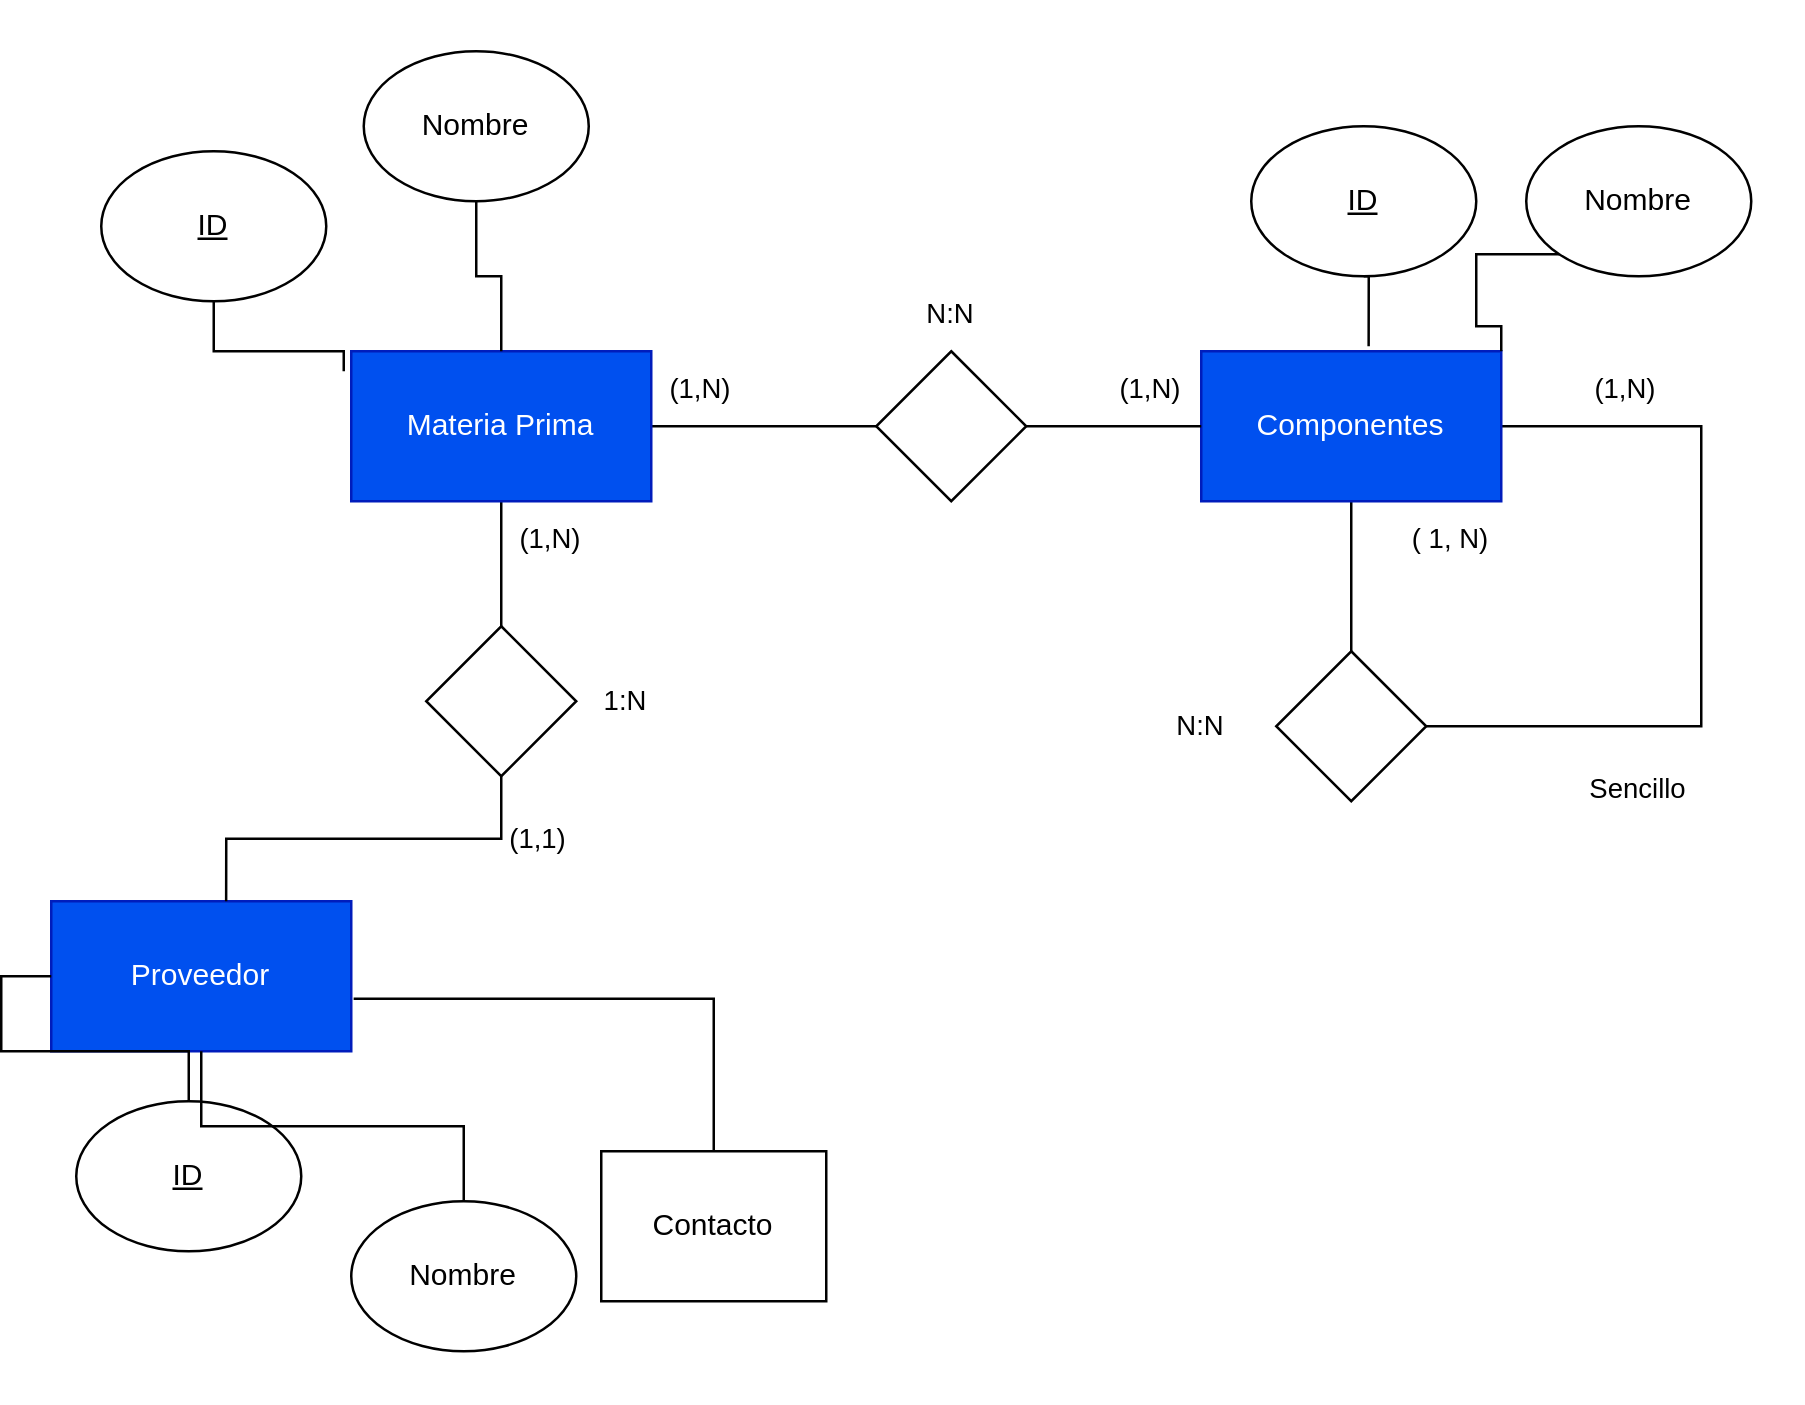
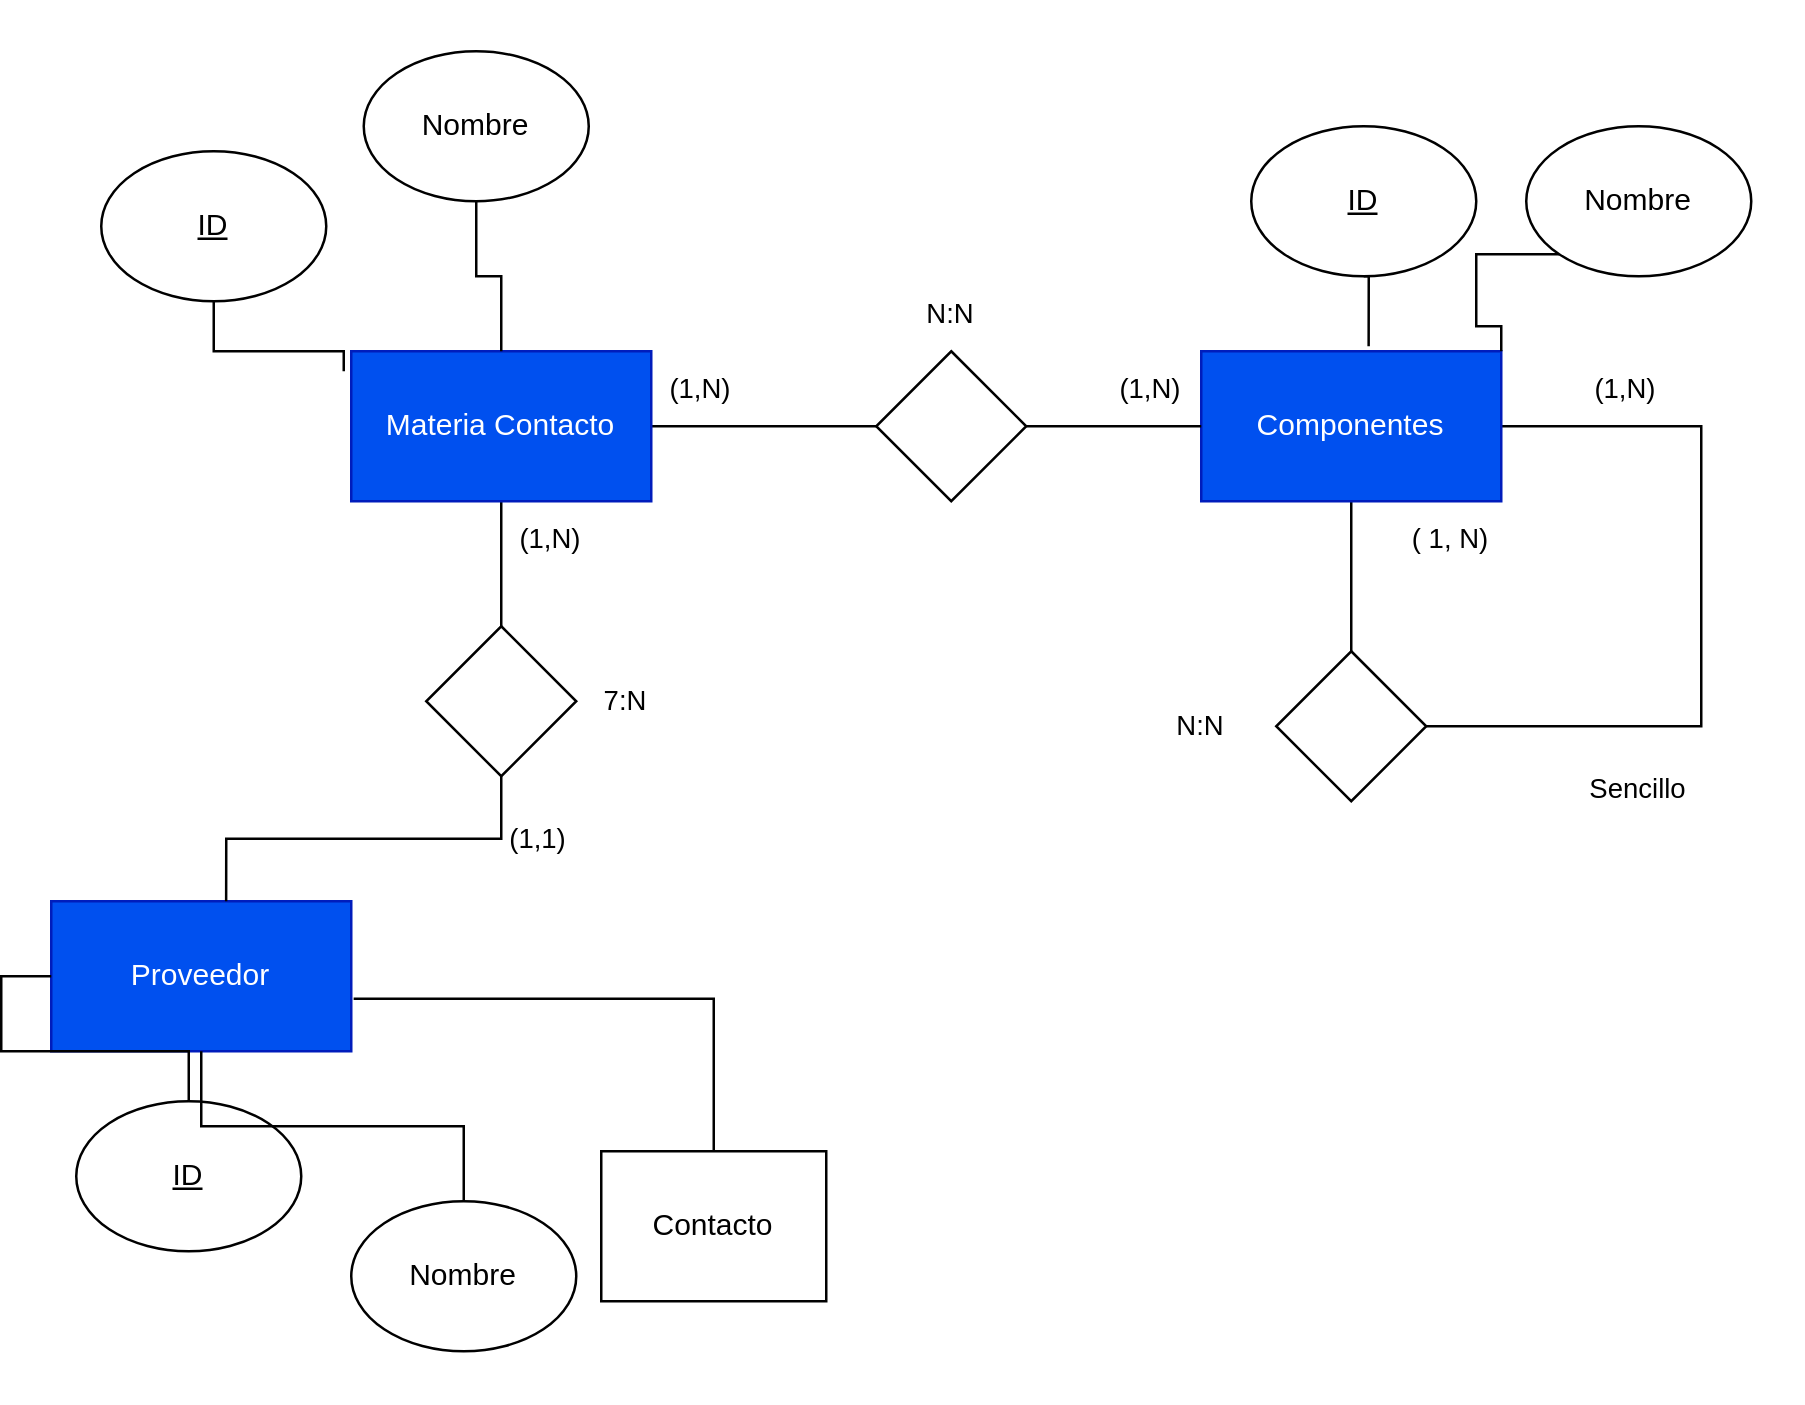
- <mxCell id="8" value="Materia Prima" style="rounded=0;whiteSpace=wrap;html=1;fillColor=#0050ef;fontColor=#ffffff;strokeColor=#001DBC;" vertex="1" parent="1"><mxGeometry x="140" y="140" width="120" height="60" as="geometry" /></mxCell>
+ <mxCell id="8" value="Materia Contacto" style="rounded=0;whiteSpace=wrap;html=1;fillColor=#0050ef;fontColor=#ffffff;strokeColor=#001DBC;" vertex="1" parent="1"><mxGeometry x="140" y="140" width="120" height="60" as="geometry" /></mxCell>
- <mxCell id="37" value="1:N" style="text;strokeColor=none;align=center;fillColor=none;html=1;verticalAlign=middle;whiteSpace=wrap;rounded=0;fontFamily=Helvetica;fontSize=11;fontColor=default;labelBackgroundColor=default;" vertex="1" parent="1"><mxGeometry x="220" y="265" width="60" height="30" as="geometry" /></mxCell>
+ <mxCell id="37" value="7:N" style="text;strokeColor=none;align=center;fillColor=none;html=1;verticalAlign=middle;whiteSpace=wrap;rounded=0;fontFamily=Helvetica;fontSize=11;fontColor=default;labelBackgroundColor=default;" vertex="1" parent="1"><mxGeometry x="220" y="265" width="60" height="30" as="geometry" /></mxCell>
